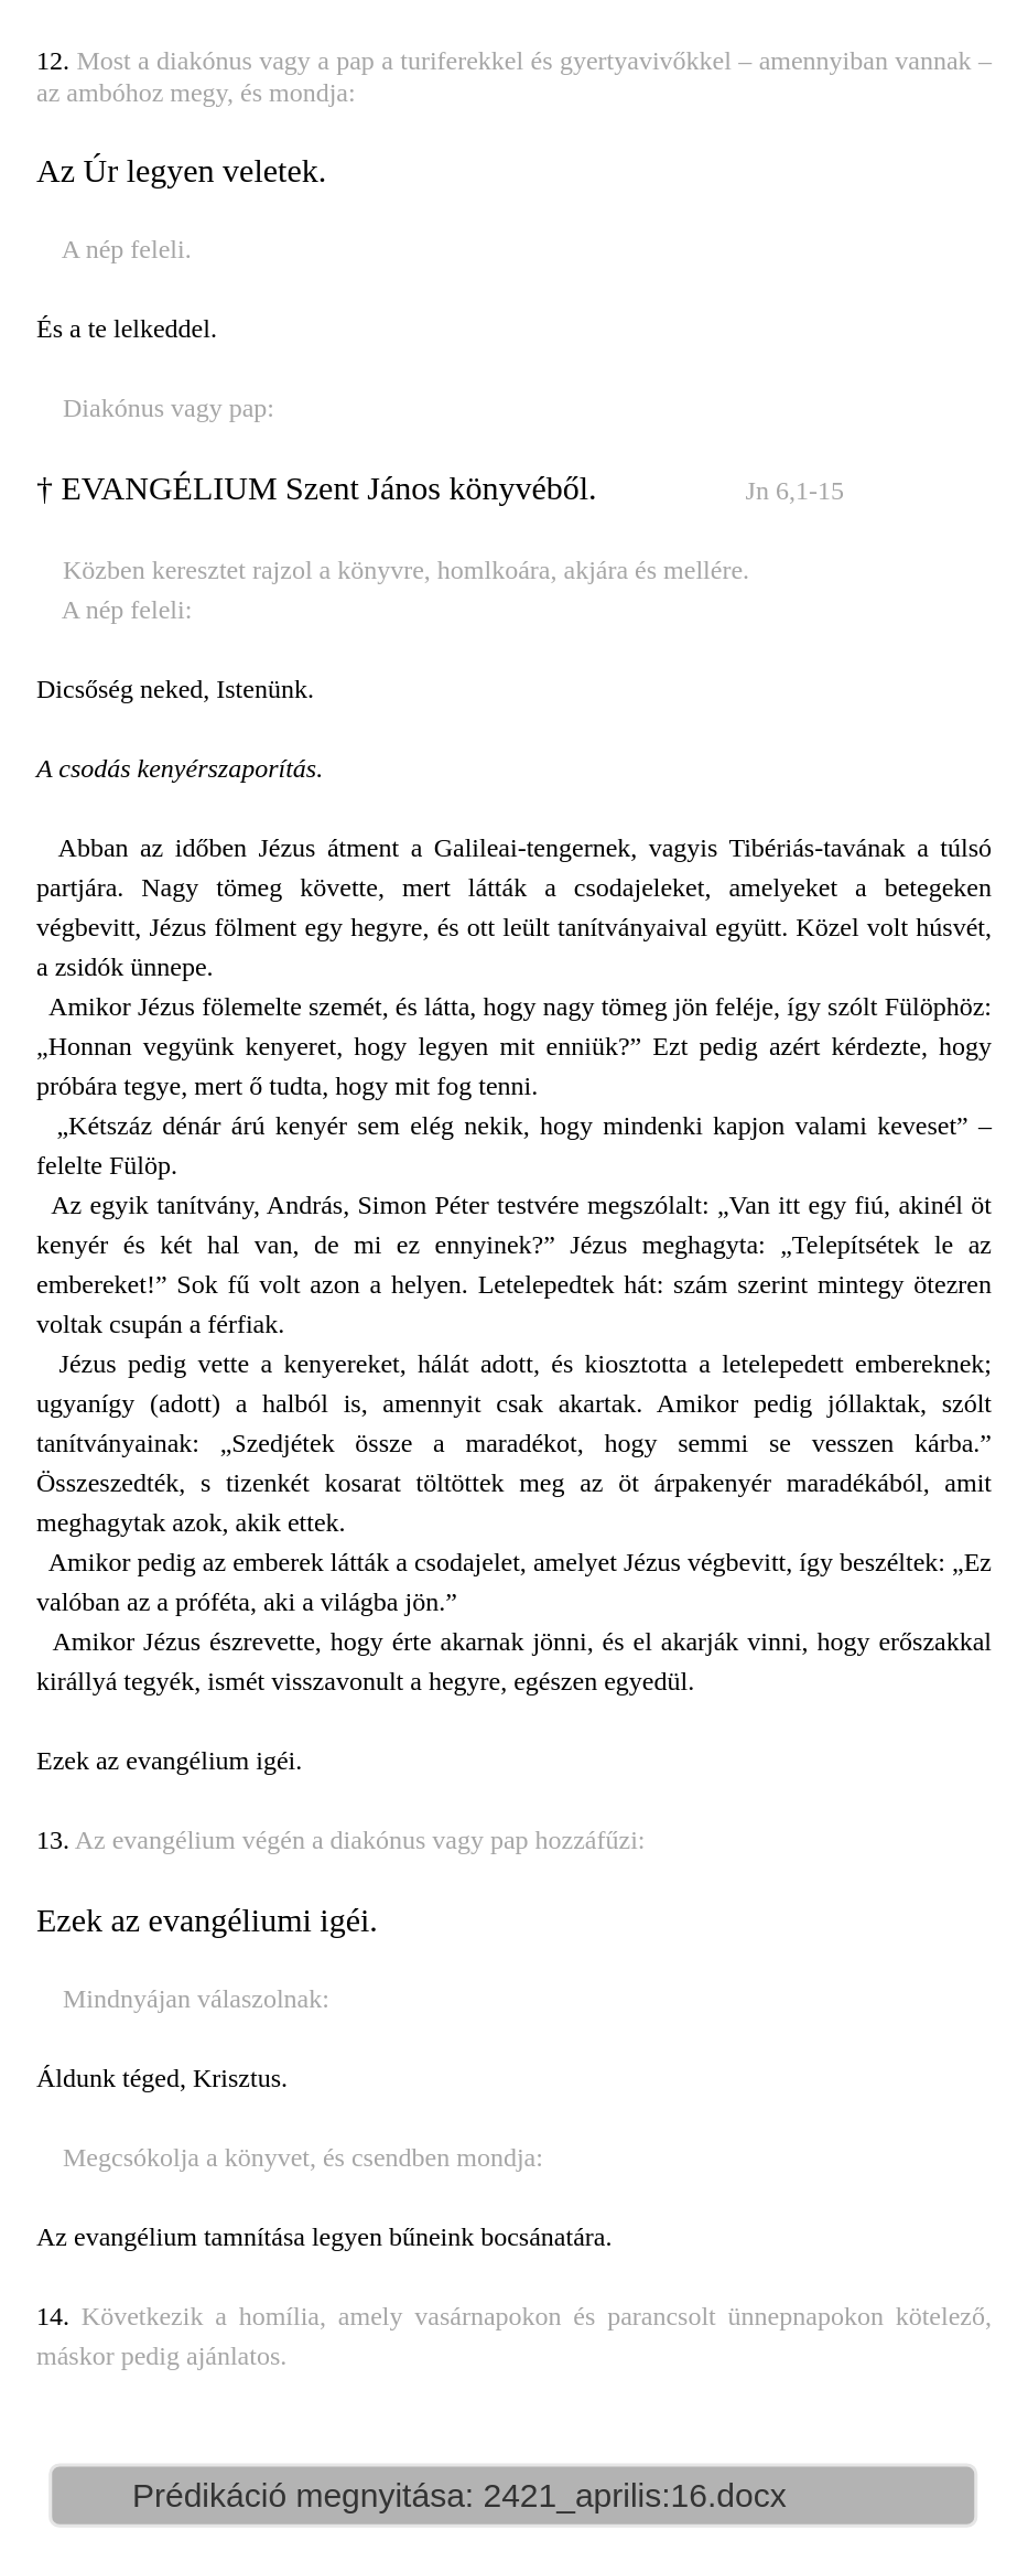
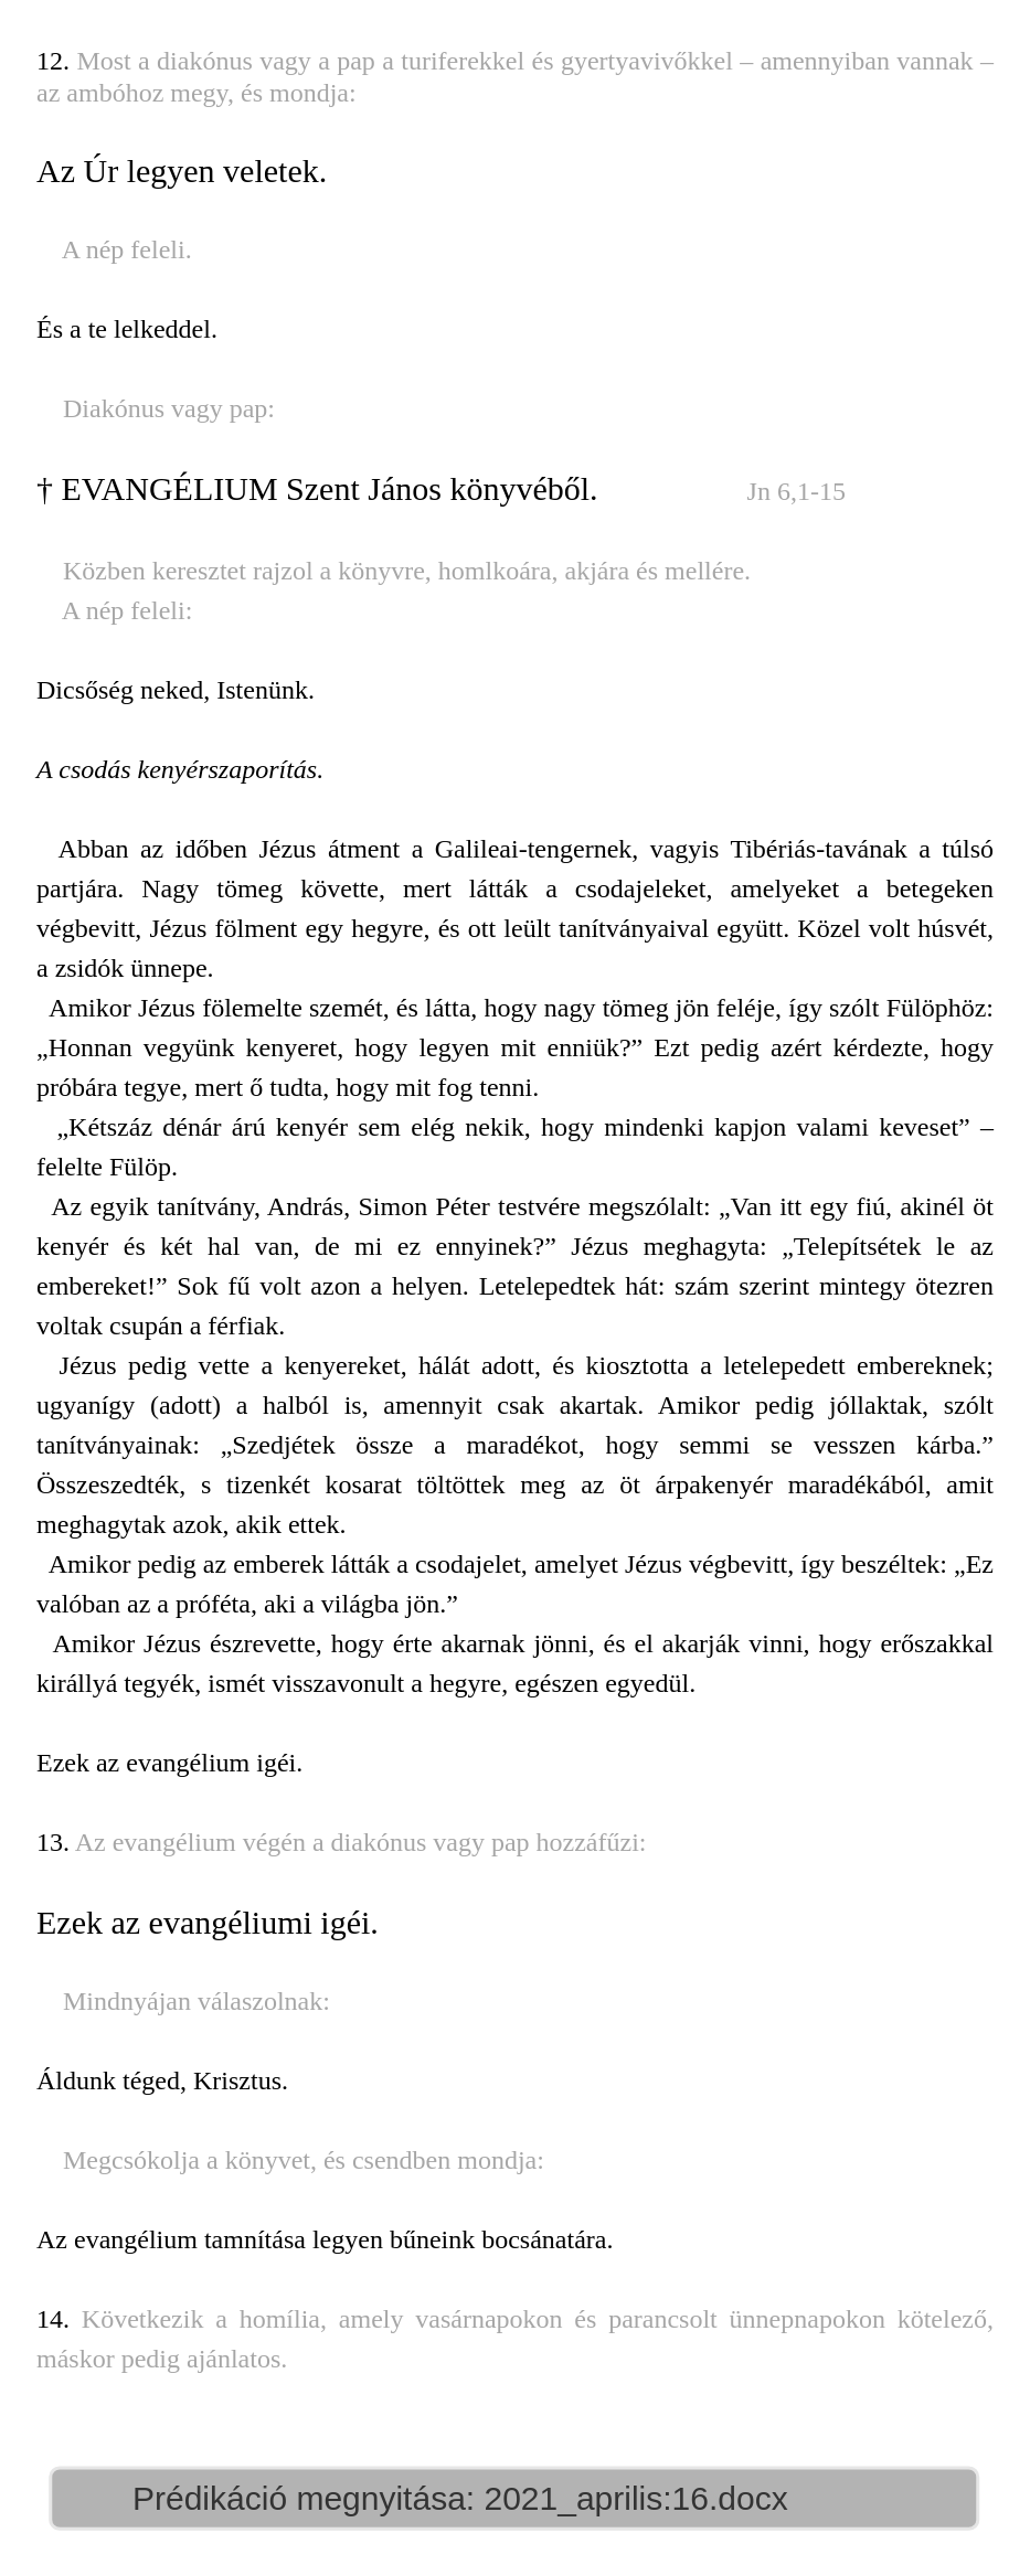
- <mxCell id="6" value="&lt;font style=&quot;font-size: 20px&quot;&gt;Prédikáció megnyitása: 2421_aprilis:16.docx&lt;/font&gt;" style="rounded=1;html=1;shadow=0;dashed=0;whiteSpace=wrap;fontSize=15;fillColor=#B3B3B3;align=left;strokeColor=#E6E6E6;fontColor=#333333;strokeWidth=2;spacingLeft=48;" vertex="1" parent="1"><mxGeometry x="30" y="1490" width="560" height="36.88" as="geometry" /></mxCell>
+ <mxCell id="6" value="&lt;font style=&quot;font-size: 20px&quot;&gt;Prédikáció megnyitása: 2021_aprilis:16.docx&lt;/font&gt;" style="rounded=1;html=1;shadow=0;dashed=0;whiteSpace=wrap;fontSize=15;fillColor=#B3B3B3;align=left;strokeColor=#E6E6E6;fontColor=#333333;strokeWidth=2;spacingLeft=48;" vertex="1" parent="1"><mxGeometry x="30" y="1490" width="560" height="36.88" as="geometry" /></mxCell>
